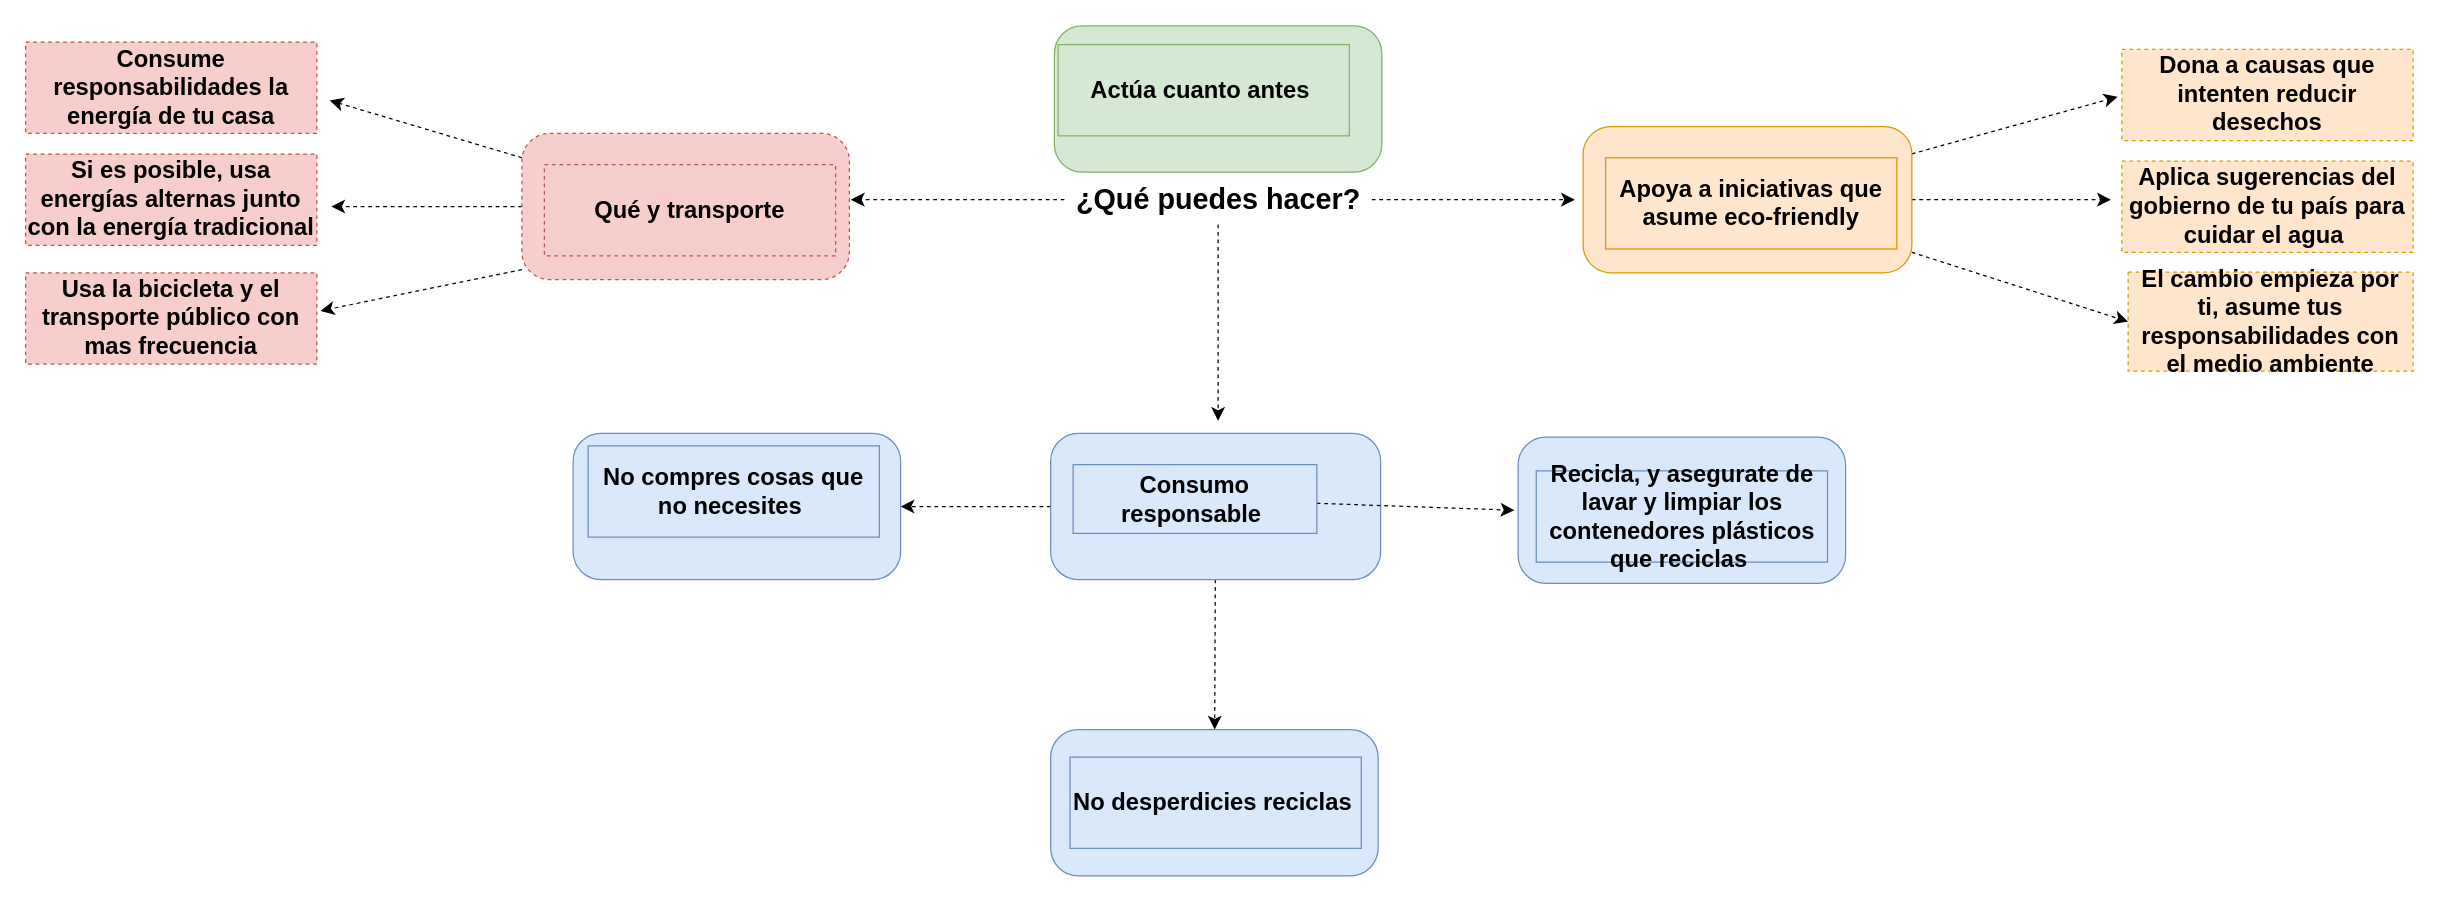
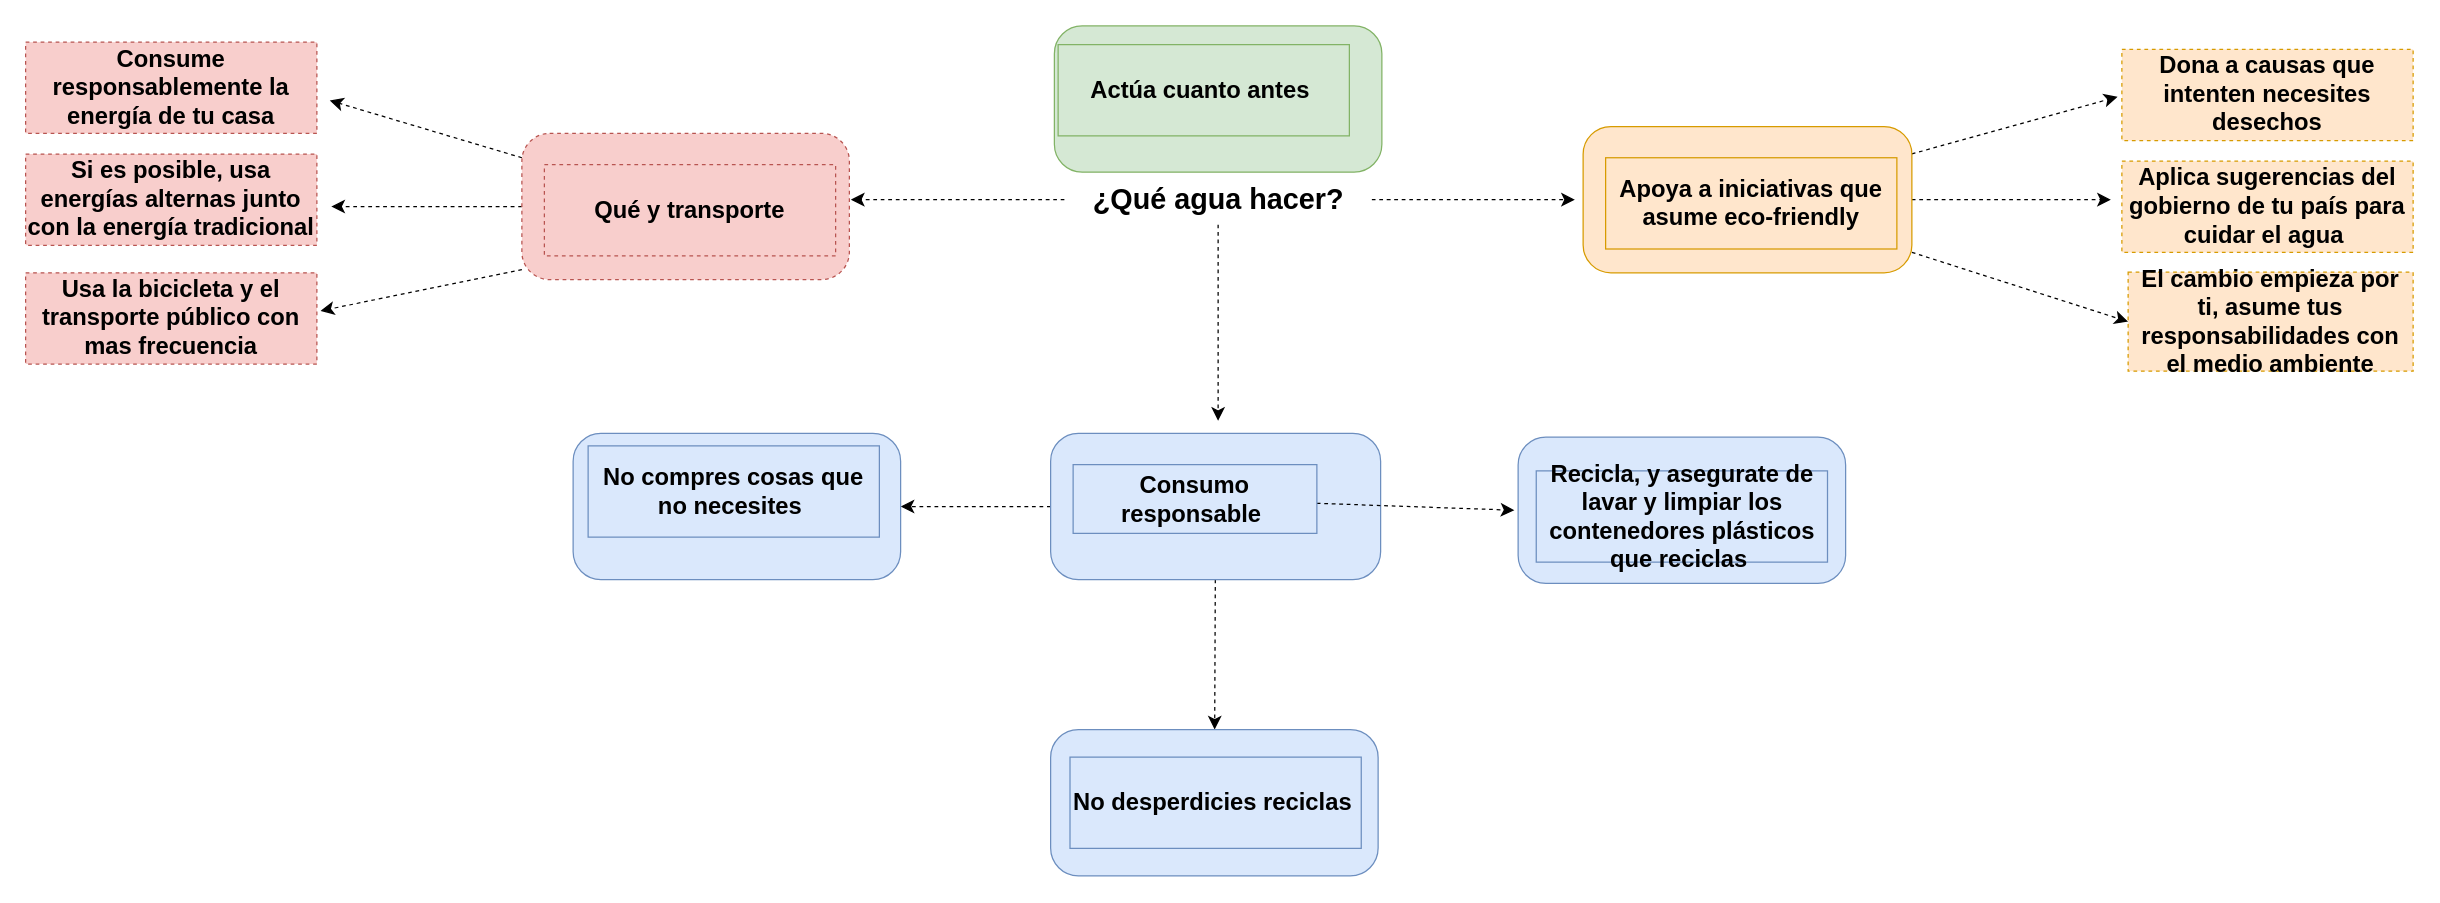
- <mxCell id="25" value="&lt;span style=&quot;font-size: 19px;&quot;&gt;&lt;b&gt;Consume responsabilidades la energía de tu casa&lt;/b&gt;&lt;/span&gt;" style="text;html=1;align=center;verticalAlign=middle;whiteSpace=wrap;rounded=0;fillColor=#f8cecc;strokeColor=#b85450;dashed=1;" vertex="1" parent="1"><mxGeometry x="20" y="33" width="233" height="73" as="geometry" /></mxCell>
+ <mxCell id="25" value="&lt;span style=&quot;font-size: 19px;&quot;&gt;&lt;b&gt;Consume responsablemente la energía de tu casa&lt;/b&gt;&lt;/span&gt;" style="text;html=1;align=center;verticalAlign=middle;whiteSpace=wrap;rounded=0;fillColor=#f8cecc;strokeColor=#b85450;dashed=1;" vertex="1" parent="1"><mxGeometry x="20" y="33" width="233" height="73" as="geometry" /></mxCell>
- <mxCell id="31" value="&lt;span style=&quot;font-size: 19px;&quot;&gt;&lt;b&gt;Dona a causas que intenten reducir desechos&lt;/b&gt;&lt;/span&gt;" style="text;html=1;align=center;verticalAlign=middle;whiteSpace=wrap;rounded=0;fillColor=#ffe6cc;strokeColor=#d79b00;dashed=1;" vertex="1" parent="1"><mxGeometry x="1697" y="38.75" width="233" height="73" as="geometry" /></mxCell>
+ <mxCell id="31" value="&lt;span style=&quot;font-size: 19px;&quot;&gt;&lt;b&gt;Dona a causas que intenten necesites desechos&lt;/b&gt;&lt;/span&gt;" style="text;html=1;align=center;verticalAlign=middle;whiteSpace=wrap;rounded=0;fillColor=#ffe6cc;strokeColor=#d79b00;dashed=1;" vertex="1" parent="1"><mxGeometry x="1697" y="38.75" width="233" height="73" as="geometry" /></mxCell>
- <mxCell id="7" value="&lt;font style=&quot;font-size: 23px;&quot;&gt;&lt;b&gt;¿Qué puedes hacer?&lt;/b&gt;&lt;/font&gt;" style="text;html=1;align=center;verticalAlign=middle;resizable=0;points=[];autosize=1;strokeColor=none;fillColor=none;fontSize=16;" vertex="1" parent="1"><mxGeometry x="851" y="139" width="246" height="40" as="geometry" /></mxCell>
+ <mxCell id="7" value="&lt;font style=&quot;font-size: 23px;&quot;&gt;&lt;b&gt;¿Qué agua hacer?&lt;/b&gt;&lt;/font&gt;" style="text;html=1;align=center;verticalAlign=middle;resizable=0;points=[];autosize=1;strokeColor=none;fillColor=none;fontSize=16;" vertex="1" parent="1"><mxGeometry x="851" y="139" width="246" height="40" as="geometry" /></mxCell>
